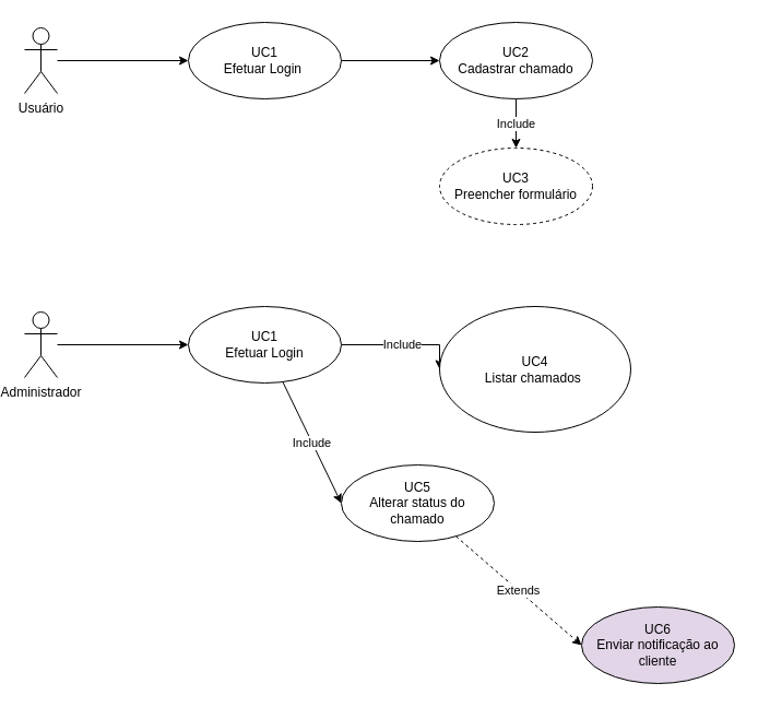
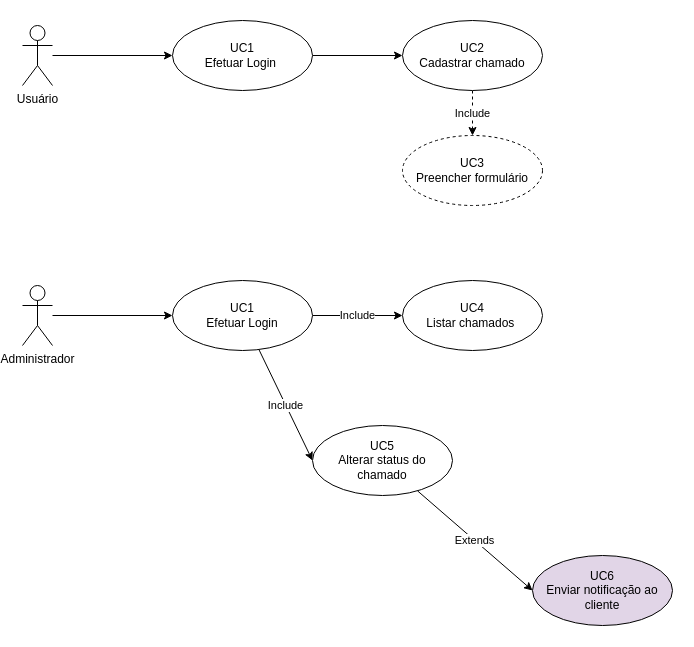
- <mxCell id="11" value="Include" style="edgeStyle=orthogonalEdgeStyle;rounded=0;orthogonalLoop=1;jettySize=auto;html=1;entryX=0.5;entryY=0;entryDx=0;entryDy=0;" edge="1" parent="1" source="12" target="16"><mxGeometry relative="1" as="geometry" /></mxCell>
+ <mxCell id="11" value="Include" style="edgeStyle=orthogonalEdgeStyle;rounded=0;orthogonalLoop=1;jettySize=auto;html=1;entryX=0.5;entryY=0;entryDx=0;entryDy=0;dashed=1;" edge="1" parent="1" source="12" target="16"><mxGeometry relative="1" as="geometry" /></mxCell>
- <mxCell id="13" value="UC4&lt;br&gt;Listar chamados&amp;nbsp;" style="ellipse;whiteSpace=wrap;html=1;" vertex="1" parent="1"><mxGeometry x="400" y="280" width="175" height="115" as="geometry" /></mxCell>
+ <mxCell id="13" value="UC4&lt;br&gt;Listar chamados&amp;nbsp;" style="ellipse;whiteSpace=wrap;html=1;" vertex="1" parent="1"><mxGeometry x="400" y="280" width="140" height="70" as="geometry" /></mxCell>
- <mxCell id="14" value="Extends" style="edgeStyle=none;rounded=0;orthogonalLoop=1;jettySize=auto;html=1;entryX=0;entryY=0.5;entryDx=0;entryDy=0;dashed=1;" edge="1" parent="1" source="15" target="17"><mxGeometry relative="1" as="geometry" /></mxCell>
+ <mxCell id="14" value="Extends" style="edgeStyle=none;rounded=0;orthogonalLoop=1;jettySize=auto;html=1;entryX=0;entryY=0.5;entryDx=0;entryDy=0;" edge="1" parent="1" source="15" target="17"><mxGeometry relative="1" as="geometry" /></mxCell>
